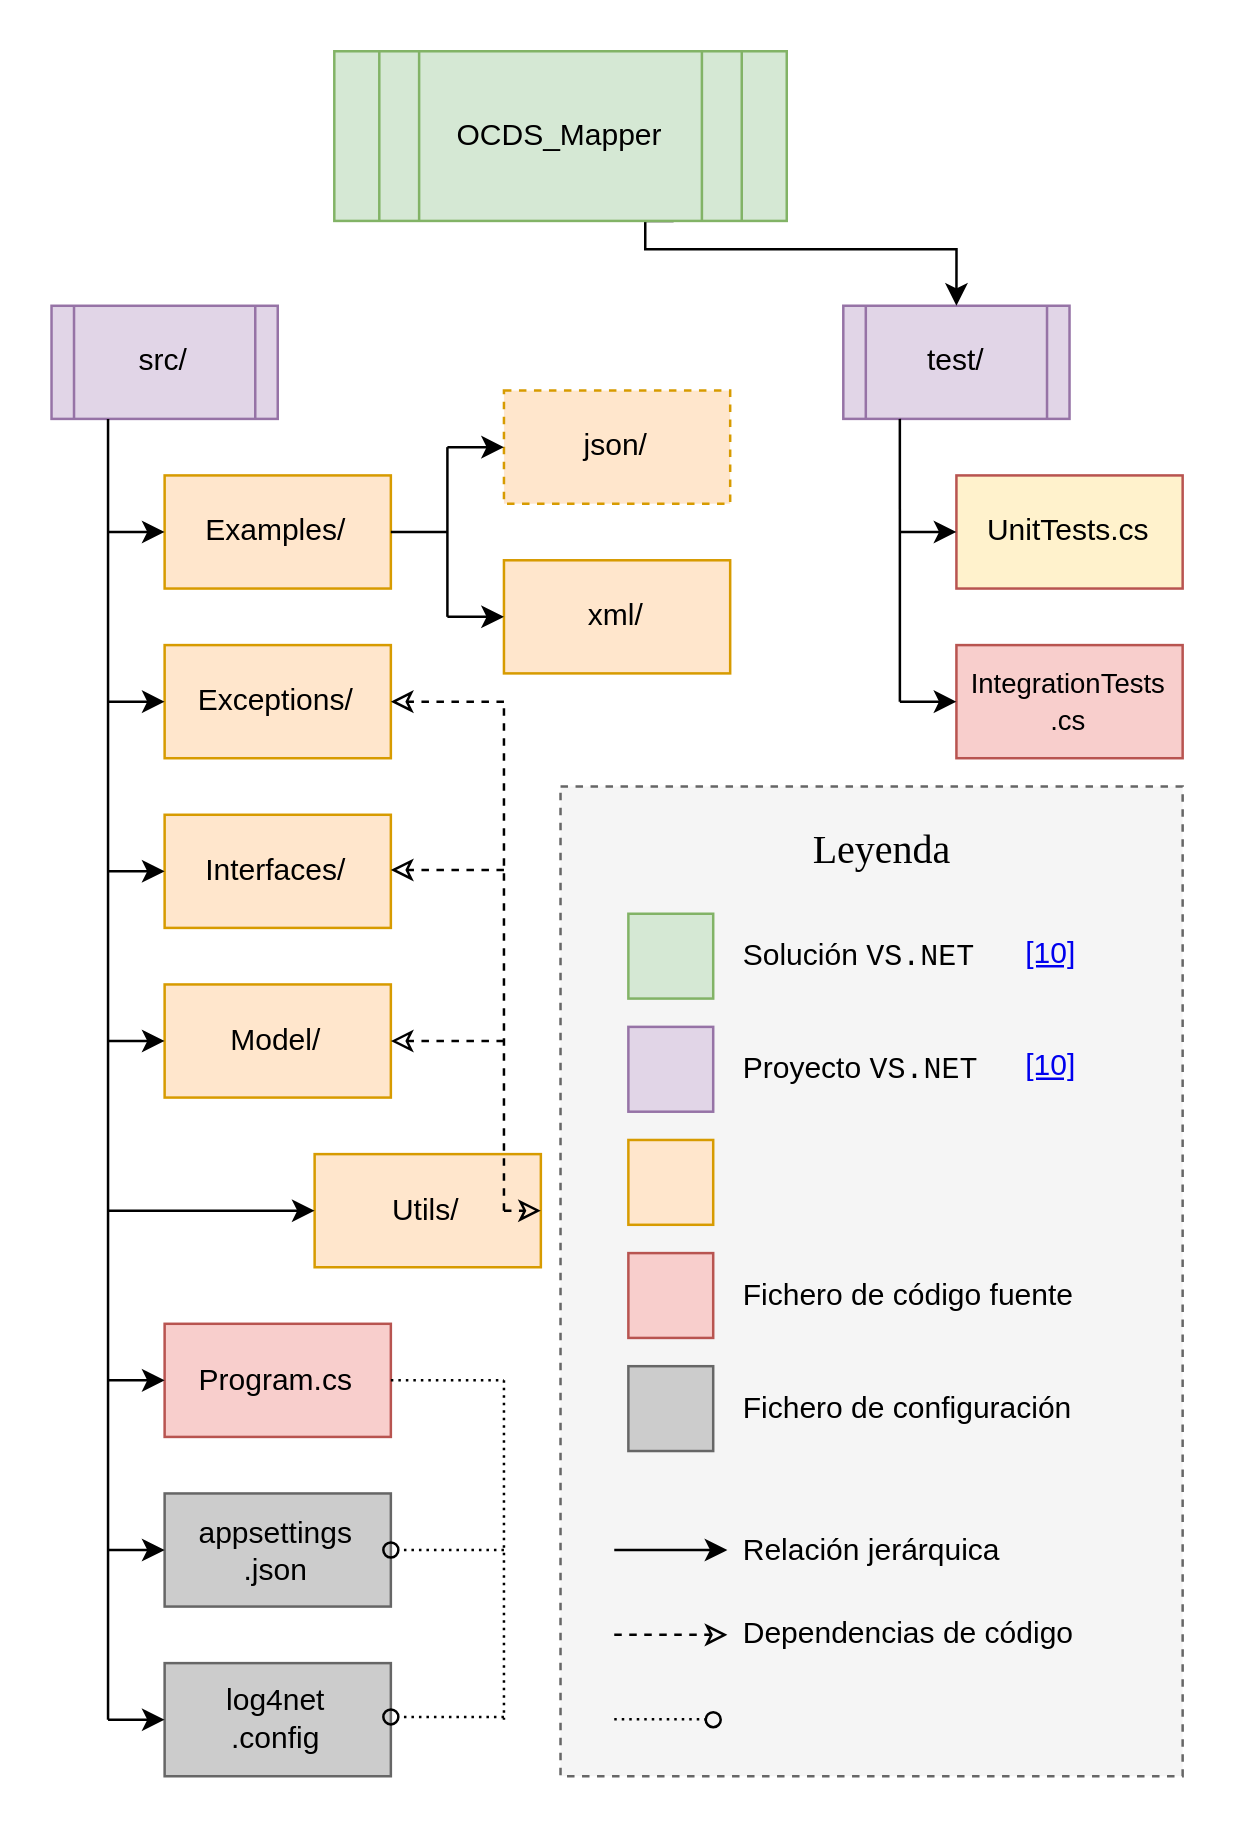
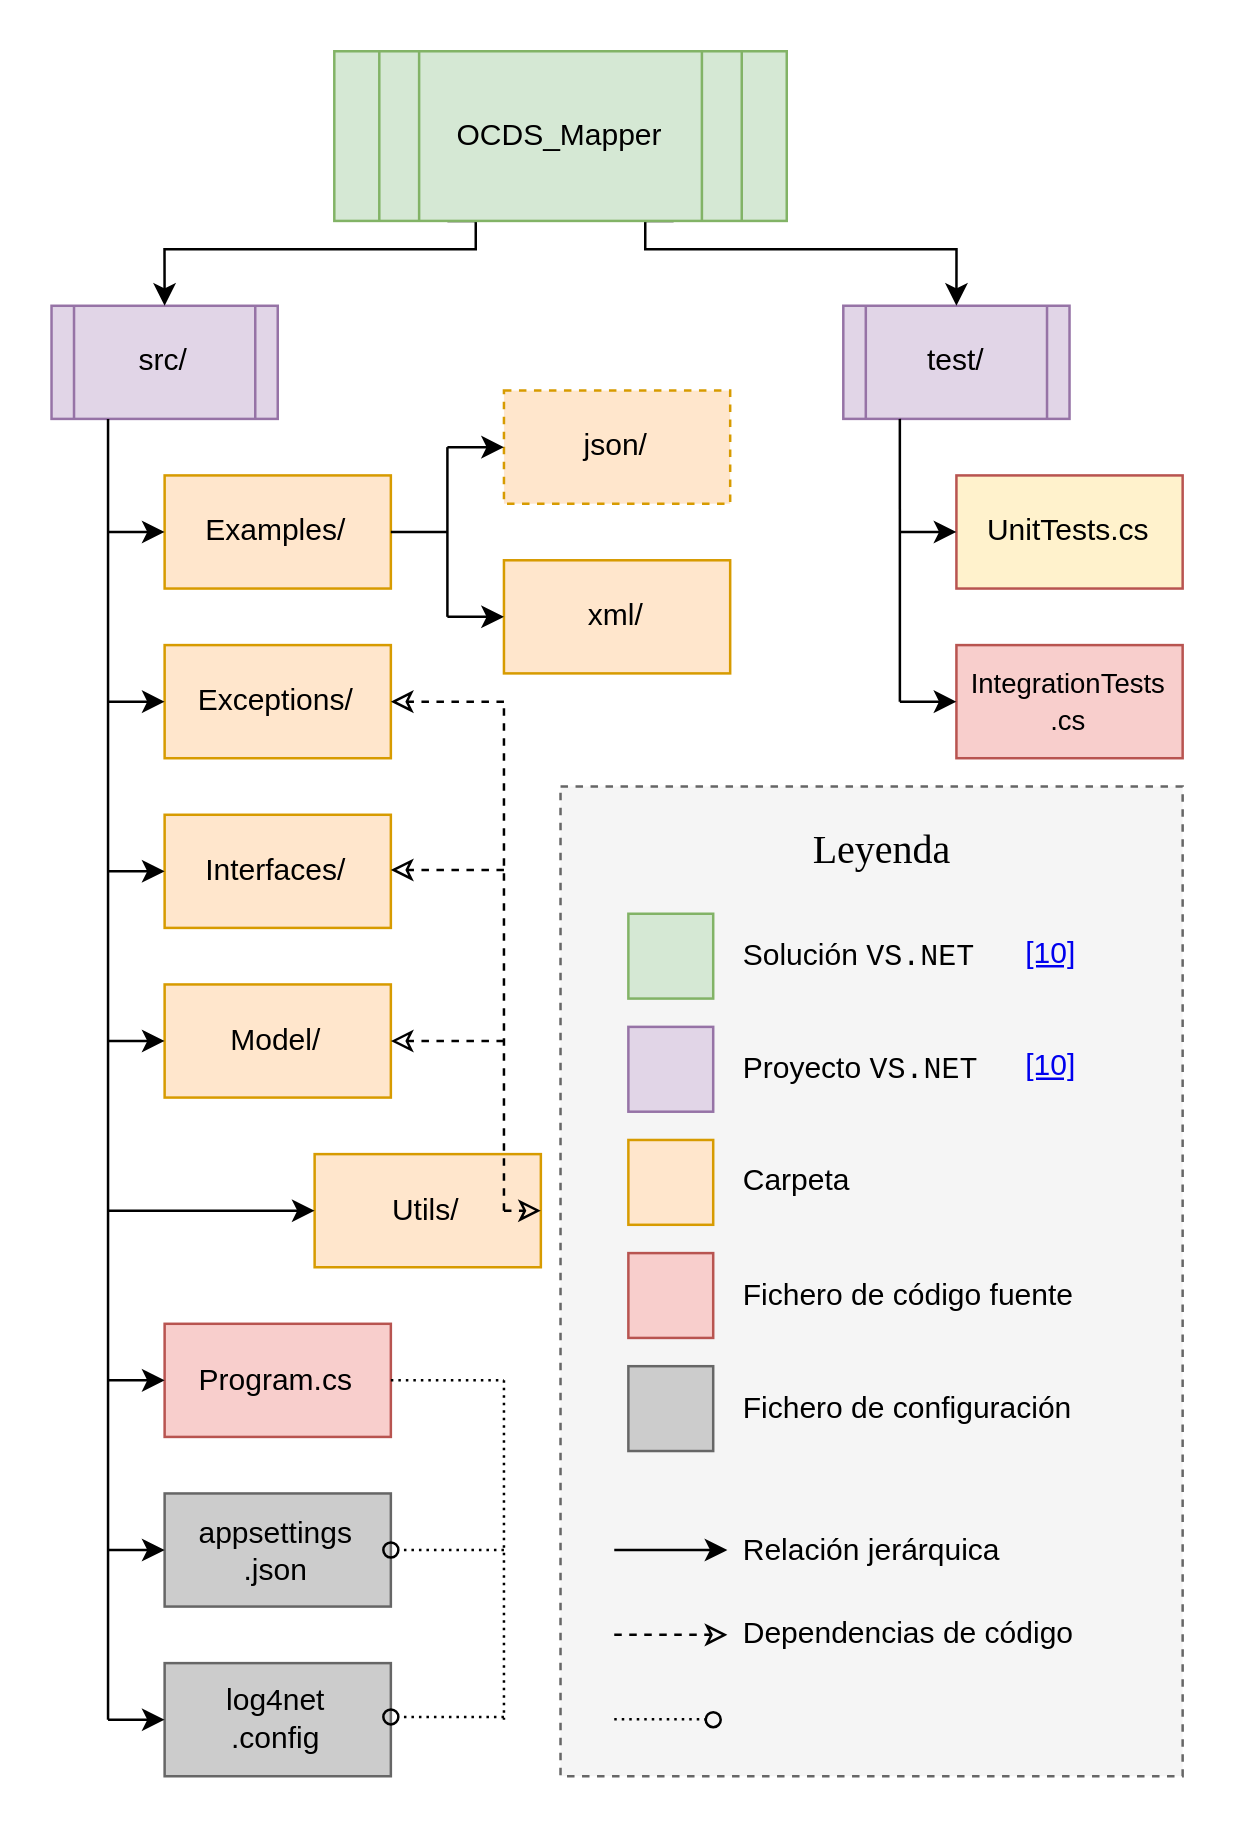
+ <mxCell id="42" style="edgeStyle=orthogonalEdgeStyle;rounded=0;orthogonalLoop=1;jettySize=auto;html=1;exitX=0.25;exitY=1;exitDx=0;exitDy=0;entryX=0.5;entryY=1;entryDx=0;entryDy=0;startArrow=none;startFill=0;endArrow=classic;endFill=1;fontColor=#000000;" parent="2" source="44" target="3" edge="1"><mxGeometry relative="1" as="geometry"><Array as="points"><mxPoint x="169.672" y="79.18" /><mxPoint x="45.246" y="79.18" /></Array></mxGeometry></mxCell>
+ <mxCell id="32" value="Carpeta" style="text;html=1;strokeColor=none;fillColor=none;align=left;verticalAlign=middle;whiteSpace=wrap;rounded=0;fontColor=#000000;" parent="24" vertex="1"><mxGeometry x="49.771" y="96.148" width="152.705" height="22.623" as="geometry" /></mxCell>
